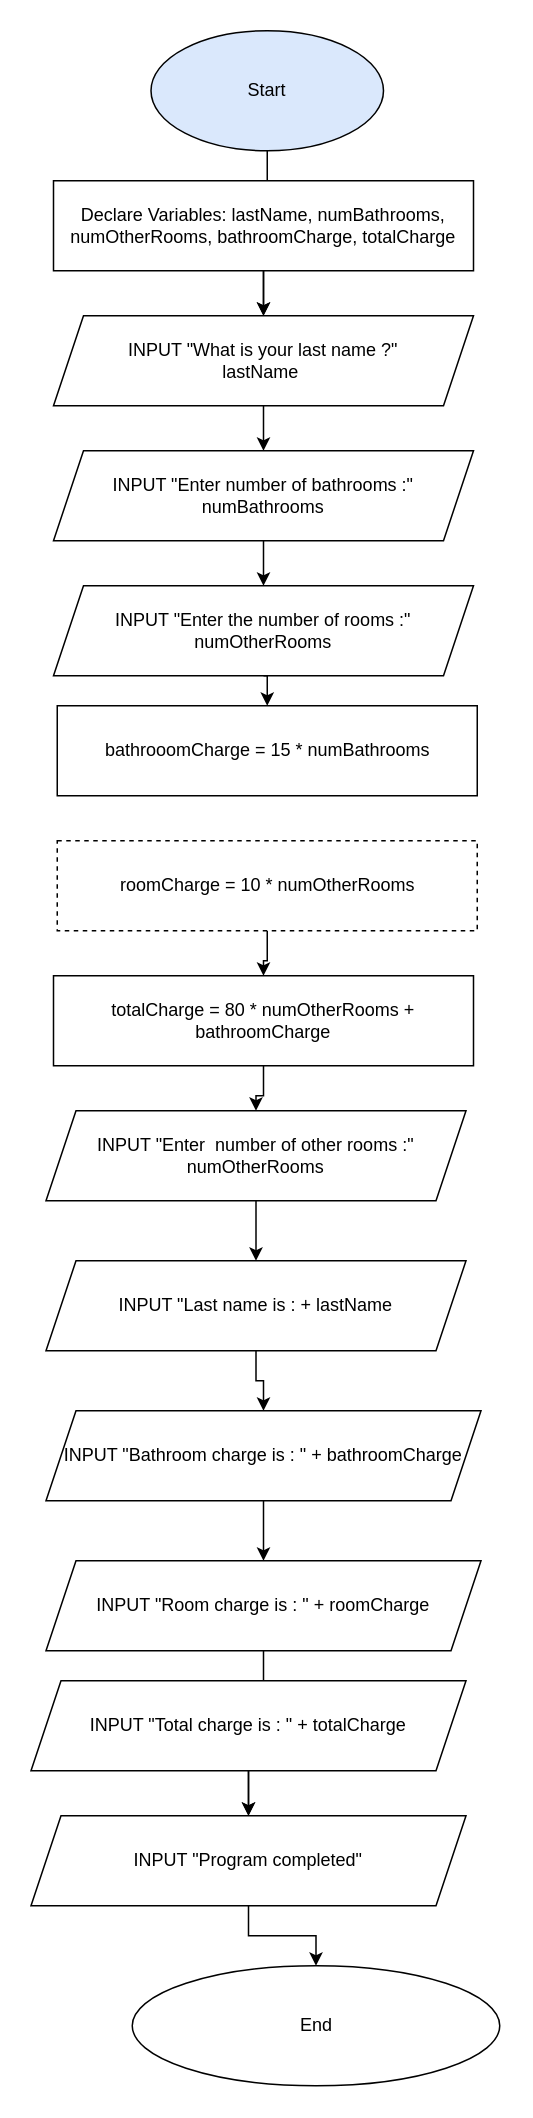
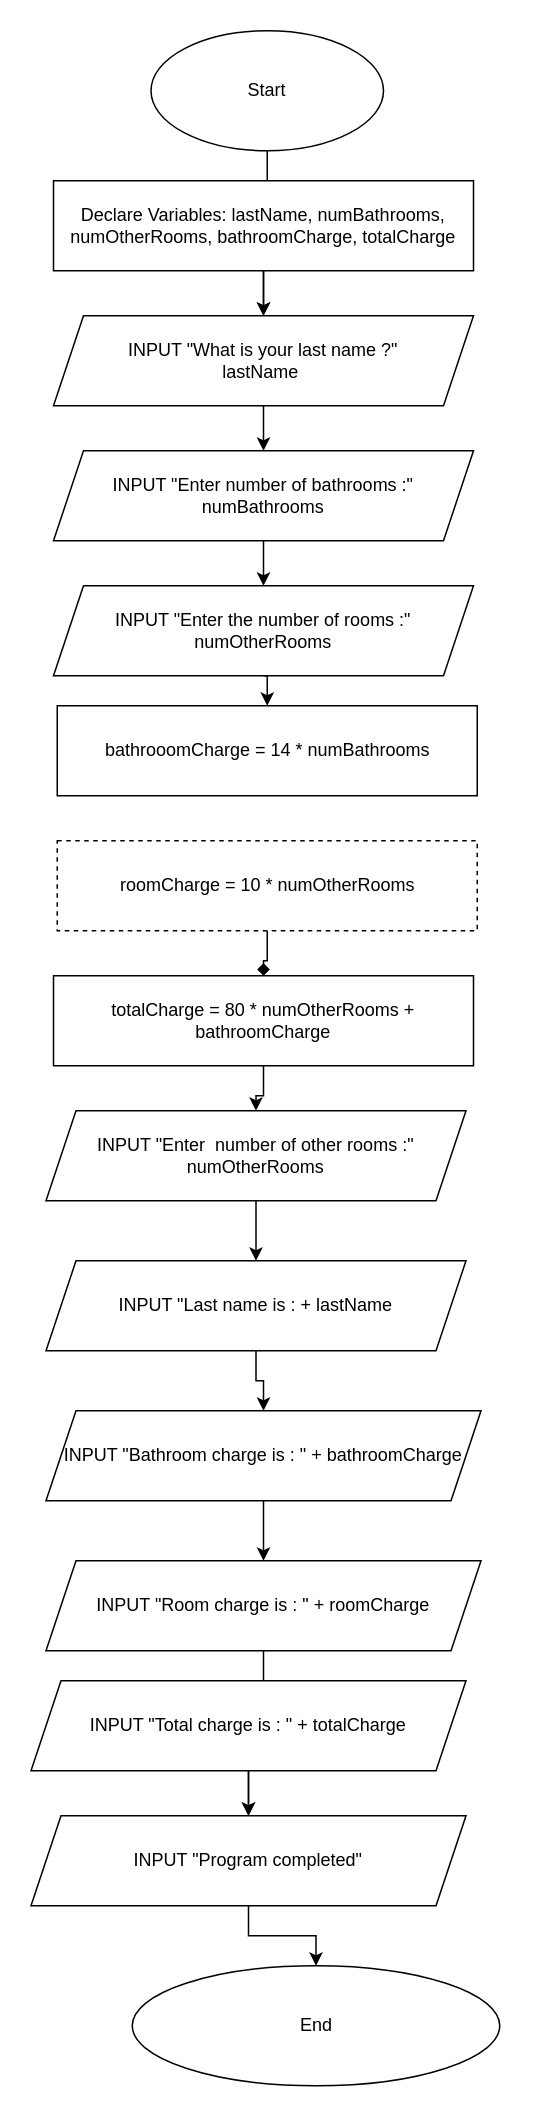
- <mxCell id="4" value="Start" style="ellipse;whiteSpace=wrap;html=1;fillColor=#dae8fc;" vertex="1" parent="1"><mxGeometry x="100" y="20" width="155" height="80" as="geometry" /></mxCell>
+ <mxCell id="4" value="Start" style="ellipse;whiteSpace=wrap;html=1;" vertex="1" parent="1"><mxGeometry x="100" y="20" width="155" height="80" as="geometry" /></mxCell>
- <mxCell id="15" value="bathrooomCharge = 15 * numBathrooms" style="rounded=0;whiteSpace=wrap;html=1;" vertex="1" parent="1"><mxGeometry x="37.5" y="470" width="280" height="60" as="geometry" /></mxCell>
+ <mxCell id="15" value="bathrooomCharge = 14 * numBathrooms" style="rounded=0;whiteSpace=wrap;html=1;" vertex="1" parent="1"><mxGeometry x="37.5" y="470" width="280" height="60" as="geometry" /></mxCell>
- <mxCell id="16" value="" style="edgeStyle=orthogonalEdgeStyle;rounded=0;orthogonalLoop=1;jettySize=auto;html=1;" edge="1" parent="1" source="17" target="19"><mxGeometry relative="1" as="geometry" /></mxCell>
+ <mxCell id="16" value="" style="edgeStyle=orthogonalEdgeStyle;rounded=0;orthogonalLoop=1;jettySize=auto;html=1;endArrow=diamond;" edge="1" parent="1" source="17" target="19"><mxGeometry relative="1" as="geometry" /></mxCell>
